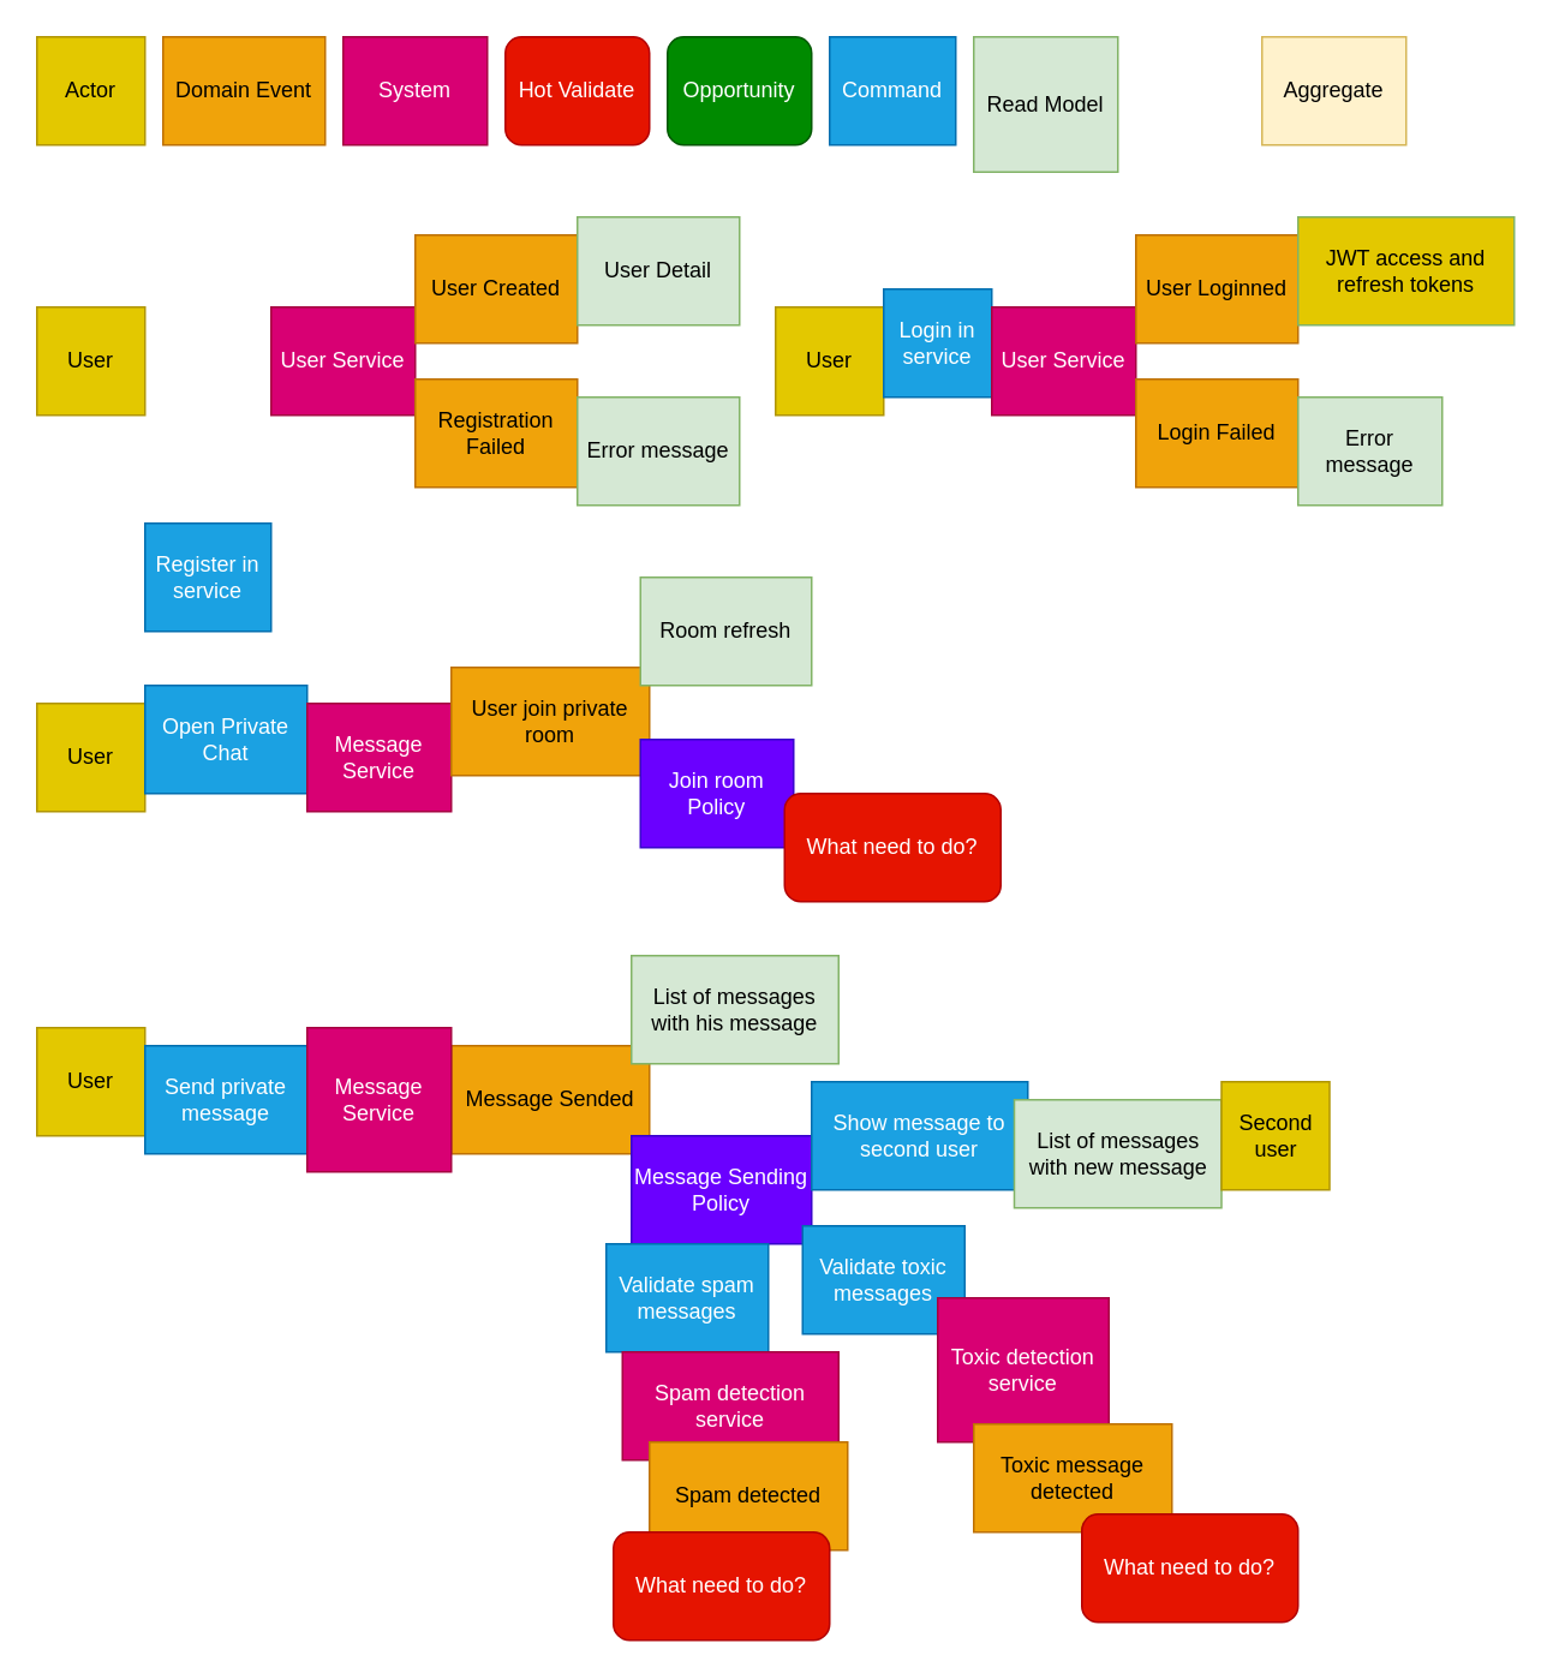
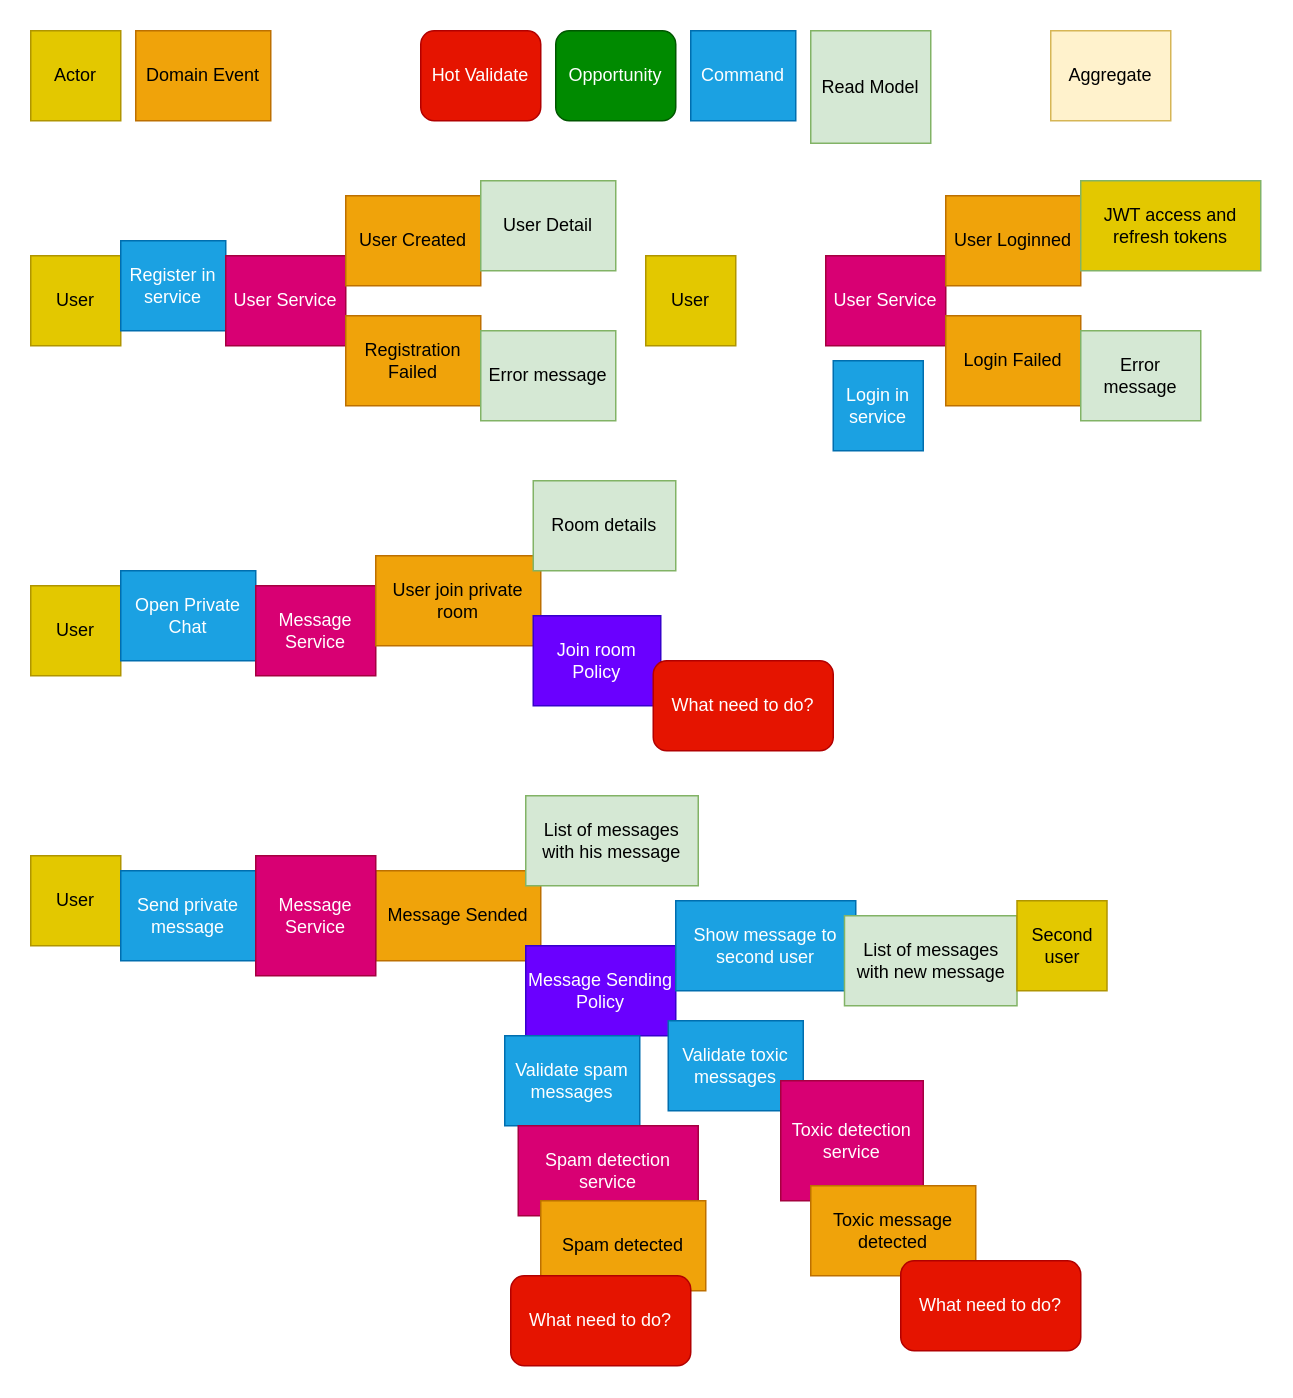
- <mxCell id="4" value="System" style="rounded=0;whiteSpace=wrap;html=1;fillColor=#d80073;fontColor=#ffffff;strokeColor=#A50040;" parent="1" vertex="1"><mxGeometry x="190" y="20" width="80" height="60" as="geometry" /></mxCell>
- <mxCell id="18" value="Login in service" style="rounded=0;whiteSpace=wrap;html=1;fillColor=#1ba1e2;fontColor=#ffffff;strokeColor=#006EAF;" parent="1" vertex="1"><mxGeometry x="490" y="160" width="60" height="60" as="geometry" /></mxCell>
+ <mxCell id="18" value="Login in service" style="rounded=0;whiteSpace=wrap;html=1;fillColor=#1ba1e2;fontColor=#ffffff;strokeColor=#006EAF;" parent="1" vertex="1"><mxGeometry x="555" y="240" width="60" height="60" as="geometry" /></mxCell>
- <mxCell id="11" value="Register in service" style="rounded=0;whiteSpace=wrap;html=1;fillColor=#1ba1e2;fontColor=#ffffff;strokeColor=#006EAF;" parent="1" vertex="1"><mxGeometry x="80" y="290" width="70" height="60" as="geometry" /></mxCell>
+ <mxCell id="11" value="Register in service" style="rounded=0;whiteSpace=wrap;html=1;fillColor=#1ba1e2;fontColor=#ffffff;strokeColor=#006EAF;" parent="1" vertex="1"><mxGeometry x="80" y="160" width="70" height="60" as="geometry" /></mxCell>
- <mxCell id="28" value="Room refresh" style="rounded=0;whiteSpace=wrap;html=1;fillColor=#d5e8d4;strokeColor=#82b366;" parent="1" vertex="1"><mxGeometry x="355" y="320" width="95" height="60" as="geometry" /></mxCell>
+ <mxCell id="28" value="Room details" style="rounded=0;whiteSpace=wrap;html=1;fillColor=#d5e8d4;strokeColor=#82b366;" parent="1" vertex="1"><mxGeometry x="355" y="320" width="95" height="60" as="geometry" /></mxCell>
